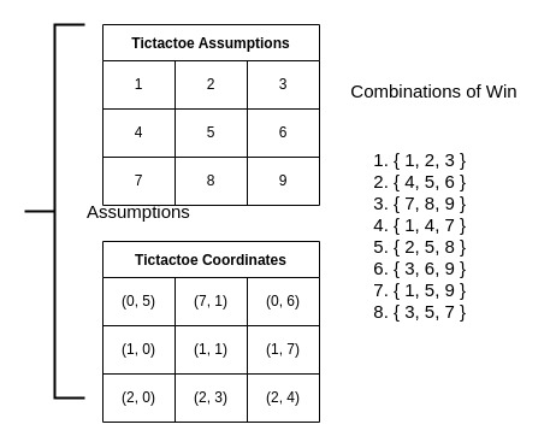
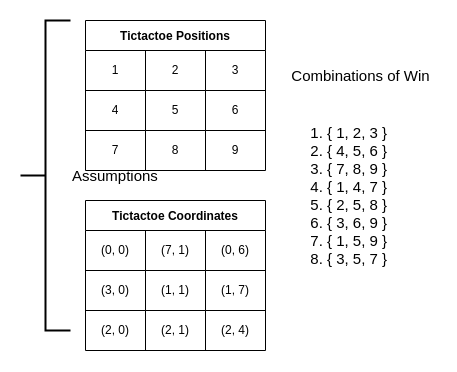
- <mxCell id="2" value="Tictactoe Assumptions" style="shape=table;startSize=30;container=1;collapsible=0;childLayout=tableLayout;fontStyle=1;align=center;" vertex="1" parent="1"><mxGeometry x="85" y="20" width="180" height="150" as="geometry" /></mxCell>
+ <mxCell id="2" value="Tictactoe Positions" style="shape=table;startSize=30;container=1;collapsible=0;childLayout=tableLayout;fontStyle=1;align=center;" vertex="1" parent="1"><mxGeometry x="85" y="20" width="180" height="150" as="geometry" /></mxCell>
- <mxCell id="19" value="(0, 5)" style="shape=partialRectangle;html=1;whiteSpace=wrap;connectable=0;fillColor=none;top=0;left=0;bottom=0;right=0;overflow=hidden;" vertex="1" parent="18"><mxGeometry width="60" height="40" as="geometry"><mxRectangle width="60" height="40" as="alternateBounds" /></mxGeometry></mxCell>
+ <mxCell id="19" value="(0, 0)" style="shape=partialRectangle;html=1;whiteSpace=wrap;connectable=0;fillColor=none;top=0;left=0;bottom=0;right=0;overflow=hidden;" vertex="1" parent="18"><mxGeometry width="60" height="40" as="geometry"><mxRectangle width="60" height="40" as="alternateBounds" /></mxGeometry></mxCell>
- <mxCell id="23" value="(1, 0)" style="shape=partialRectangle;html=1;whiteSpace=wrap;connectable=0;fillColor=none;top=0;left=0;bottom=0;right=0;overflow=hidden;" vertex="1" parent="22"><mxGeometry width="60" height="40" as="geometry"><mxRectangle width="60" height="40" as="alternateBounds" /></mxGeometry></mxCell>
+ <mxCell id="23" value="(3, 0)" style="shape=partialRectangle;html=1;whiteSpace=wrap;connectable=0;fillColor=none;top=0;left=0;bottom=0;right=0;overflow=hidden;" vertex="1" parent="22"><mxGeometry width="60" height="40" as="geometry"><mxRectangle width="60" height="40" as="alternateBounds" /></mxGeometry></mxCell>
- <mxCell id="28" value="(2, 3)" style="shape=partialRectangle;html=1;whiteSpace=wrap;connectable=0;fillColor=none;top=0;left=0;bottom=0;right=0;overflow=hidden;" vertex="1" parent="26"><mxGeometry x="60" width="60" height="40" as="geometry"><mxRectangle width="60" height="40" as="alternateBounds" /></mxGeometry></mxCell>
+ <mxCell id="28" value="(2, 1)" style="shape=partialRectangle;html=1;whiteSpace=wrap;connectable=0;fillColor=none;top=0;left=0;bottom=0;right=0;overflow=hidden;" vertex="1" parent="26"><mxGeometry x="60" width="60" height="40" as="geometry"><mxRectangle width="60" height="40" as="alternateBounds" /></mxGeometry></mxCell>
